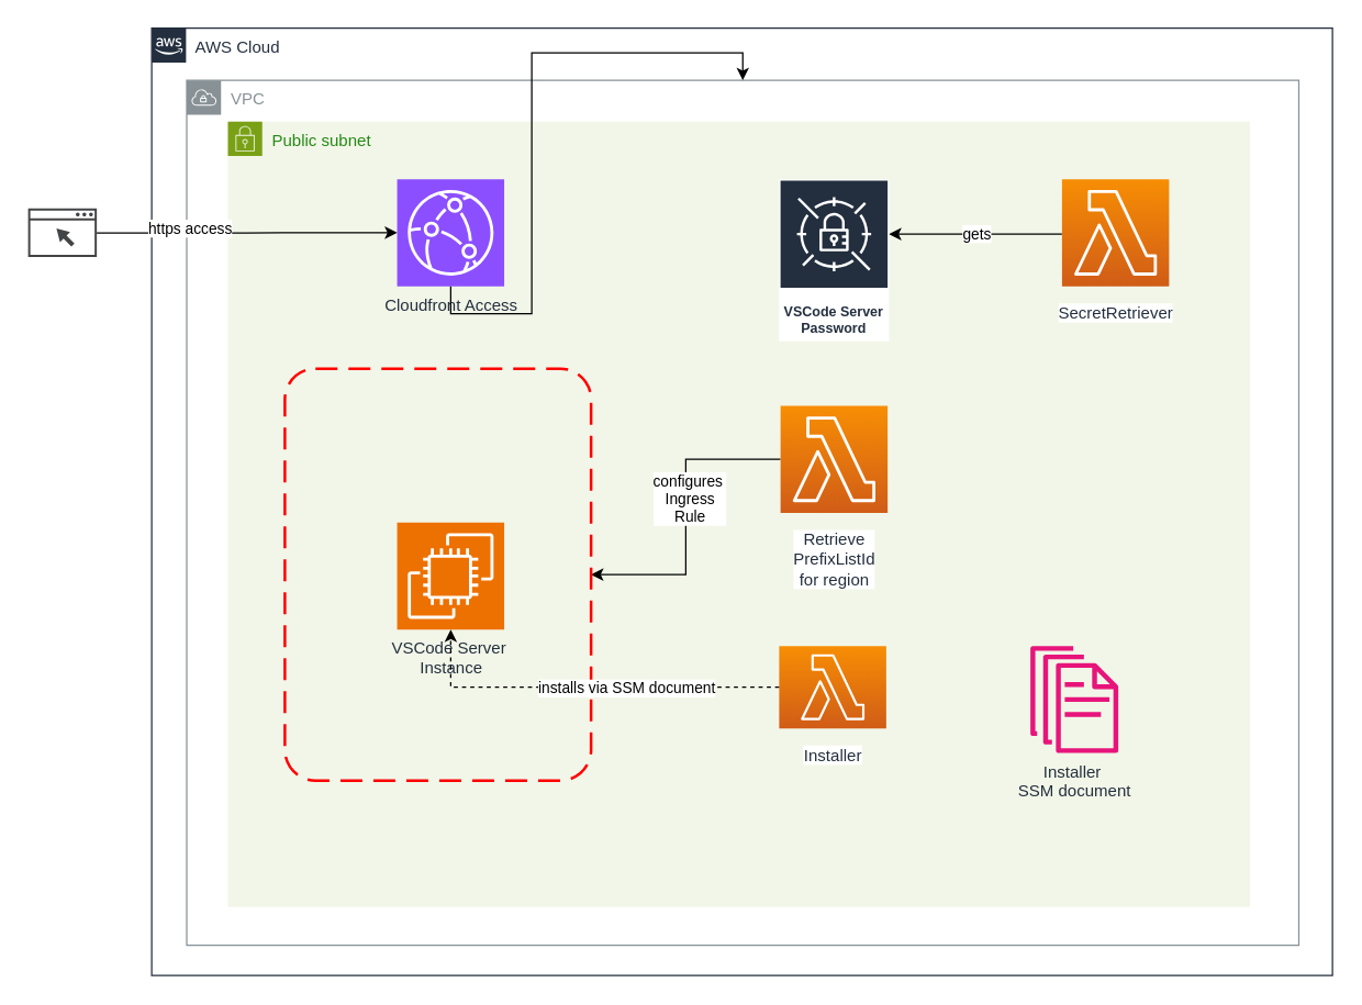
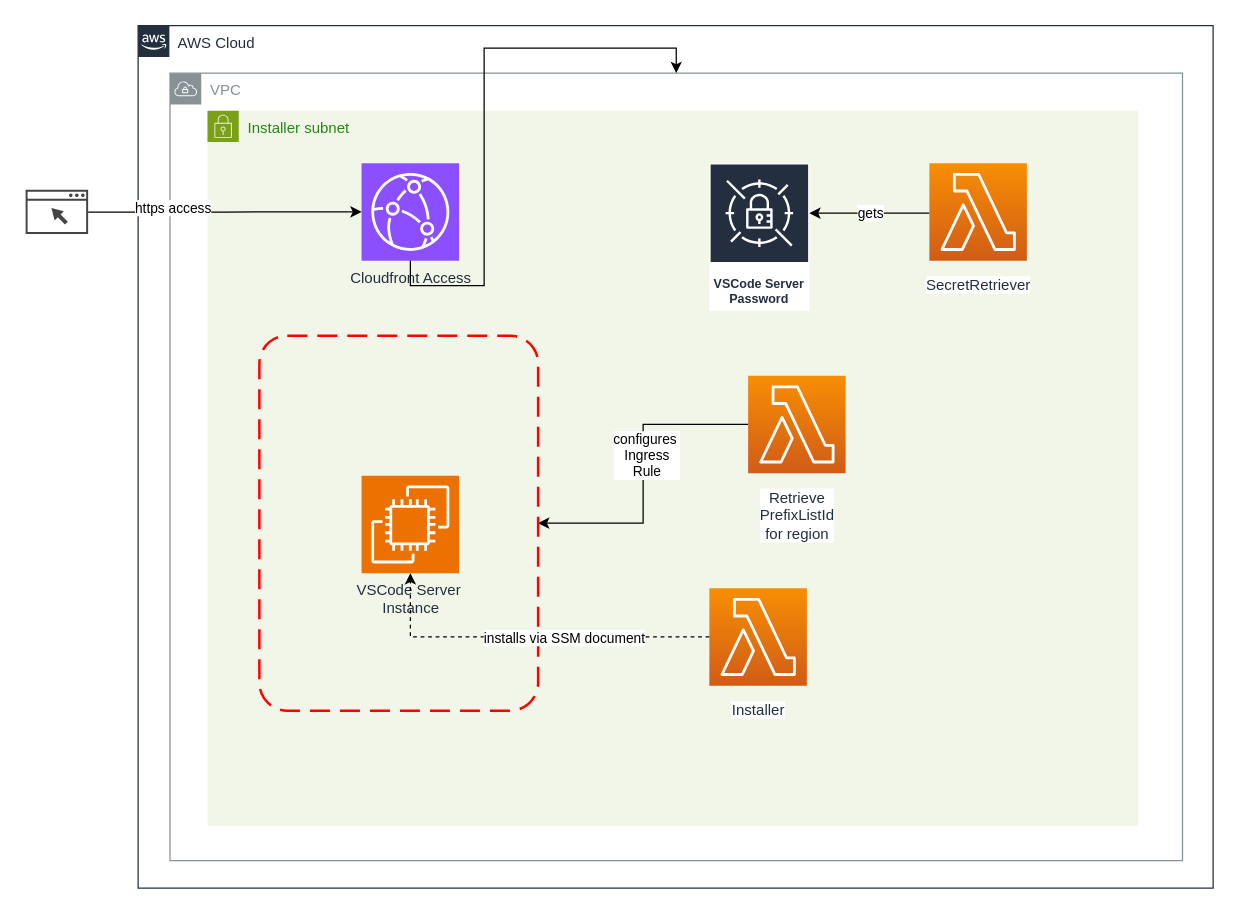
- <mxCell id="3" value="Public subnet" style="points=[[0,0],[0.25,0],[0.5,0],[0.75,0],[1,0],[1,0.25],[1,0.5],[1,0.75],[1,1],[0.75,1],[0.5,1],[0.25,1],[0,1],[0,0.75],[0,0.5],[0,0.25]];outlineConnect=0;gradientColor=none;html=1;whiteSpace=wrap;fontSize=12;fontStyle=0;container=1;pointerEvents=0;collapsible=0;recursiveResize=0;shape=mxgraph.aws4.group;grIcon=mxgraph.aws4.group_security_group;grStroke=0;strokeColor=#7AA116;fillColor=#F2F6E8;verticalAlign=top;align=left;spacingLeft=30;fontColor=#248814;dashed=0;" vertex="1" parent="2"><mxGeometry x="55.5" y="68" width="744.5" height="572" as="geometry" /></mxCell>
+ <mxCell id="3" value="Installer subnet" style="points=[[0,0],[0.25,0],[0.5,0],[0.75,0],[1,0],[1,0.25],[1,0.5],[1,0.75],[1,1],[0.75,1],[0.5,1],[0.25,1],[0,1],[0,0.75],[0,0.5],[0,0.25]];outlineConnect=0;gradientColor=none;html=1;whiteSpace=wrap;fontSize=12;fontStyle=0;container=1;pointerEvents=0;collapsible=0;recursiveResize=0;shape=mxgraph.aws4.group;grIcon=mxgraph.aws4.group_security_group;grStroke=0;strokeColor=#7AA116;fillColor=#F2F6E8;verticalAlign=top;align=left;spacingLeft=30;fontColor=#248814;dashed=0;" vertex="1" parent="2"><mxGeometry x="55.5" y="68" width="744.5" height="572" as="geometry" /></mxCell>
- <mxCell id="10" value="SecretRetriever" style="outlineConnect=0;fontColor=#232F3E;gradientColor=#F78E04;gradientDirection=north;fillColor=#D05C17;strokeColor=#ffffff;dashed=0;verticalLabelPosition=bottom;verticalAlign=top;align=center;html=1;fontSize=12;fontStyle=0;aspect=fixed;shape=mxgraph.aws4.resourceIcon;resIcon=mxgraph.aws4.lambda;labelBackgroundColor=#ffffff;spacingTop=6;" parent="3" vertex="1"><mxGeometry x="607.5" y="42" width="78" height="78" as="geometry" /></mxCell>
+ <mxCell id="10" value="SecretRetriever" style="outlineConnect=0;fontColor=#232F3E;gradientColor=#F78E04;gradientDirection=north;fillColor=#D05C17;strokeColor=#ffffff;dashed=0;verticalLabelPosition=bottom;verticalAlign=top;align=center;html=1;fontSize=12;fontStyle=0;aspect=fixed;shape=mxgraph.aws4.resourceIcon;resIcon=mxgraph.aws4.lambda;labelBackgroundColor=#ffffff;spacingTop=6;" parent="3" vertex="1"><mxGeometry x="577.5" y="42" width="78" height="78" as="geometry" /></mxCell>
- <mxCell id="7" value="Retrieve&lt;div&gt;PrefixListId&lt;/div&gt;&lt;div&gt;for region&lt;/div&gt;" style="outlineConnect=0;fontColor=#232F3E;gradientColor=#F78E04;gradientDirection=north;fillColor=#D05C17;strokeColor=#ffffff;dashed=0;verticalLabelPosition=bottom;verticalAlign=top;align=center;html=1;fontSize=12;fontStyle=0;aspect=fixed;shape=mxgraph.aws4.resourceIcon;resIcon=mxgraph.aws4.lambda;labelBackgroundColor=#ffffff;spacingTop=6;" vertex="1" parent="3"><mxGeometry x="402.5" y="207" width="78" height="78" as="geometry" /></mxCell>
+ <mxCell id="7" value="Retrieve&lt;div&gt;PrefixListId&lt;/div&gt;&lt;div&gt;for region&lt;/div&gt;" style="outlineConnect=0;fontColor=#232F3E;gradientColor=#F78E04;gradientDirection=north;fillColor=#D05C17;strokeColor=#ffffff;dashed=0;verticalLabelPosition=bottom;verticalAlign=top;align=center;html=1;fontSize=12;fontStyle=0;aspect=fixed;shape=mxgraph.aws4.resourceIcon;resIcon=mxgraph.aws4.lambda;labelBackgroundColor=#ffffff;spacingTop=6;" vertex="1" parent="3"><mxGeometry x="432.5" y="212" width="78" height="78" as="geometry" /></mxCell>
- <mxCell id="18" value="Installer" style="outlineConnect=0;fontColor=#232F3E;gradientColor=#F78E04;gradientDirection=north;fillColor=#D05C17;strokeColor=#ffffff;dashed=0;verticalLabelPosition=bottom;verticalAlign=top;align=center;html=1;fontSize=12;fontStyle=0;aspect=fixed;shape=mxgraph.aws4.resourceIcon;resIcon=mxgraph.aws4.lambda;labelBackgroundColor=#ffffff;spacingTop=6;" vertex="1" parent="3"><mxGeometry x="401.5" y="382" width="78" height="60" as="geometry" /></mxCell>
+ <mxCell id="18" value="Installer" style="outlineConnect=0;fontColor=#232F3E;gradientColor=#F78E04;gradientDirection=north;fillColor=#D05C17;strokeColor=#ffffff;dashed=0;verticalLabelPosition=bottom;verticalAlign=top;align=center;html=1;fontSize=12;fontStyle=0;aspect=fixed;shape=mxgraph.aws4.resourceIcon;resIcon=mxgraph.aws4.lambda;labelBackgroundColor=#ffffff;spacingTop=6;" vertex="1" parent="3"><mxGeometry x="401.5" y="382" width="78" height="78" as="geometry" /></mxCell>
- <mxCell id="12" value="Installer&amp;nbsp;&lt;div&gt;SSM document&lt;/div&gt;" style="sketch=0;outlineConnect=0;fontColor=#232F3E;gradientColor=none;fillColor=#E7157B;strokeColor=none;dashed=0;verticalLabelPosition=bottom;verticalAlign=top;align=center;html=1;fontSize=12;fontStyle=0;aspect=fixed;pointerEvents=1;shape=mxgraph.aws4.documents;" vertex="1" parent="3"><mxGeometry x="584.5" y="382" width="64" height="78" as="geometry" /></mxCell>
